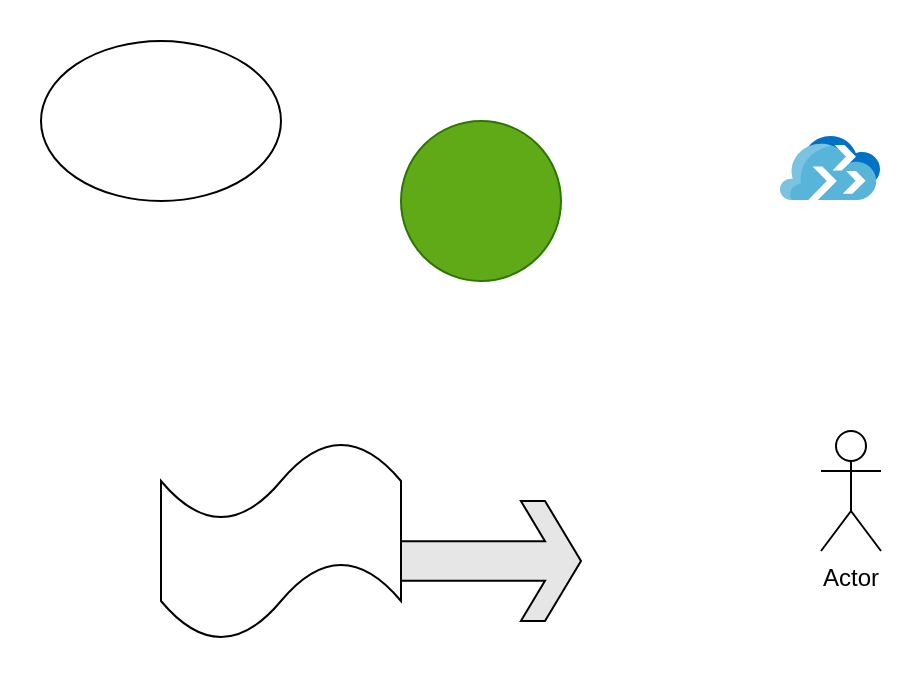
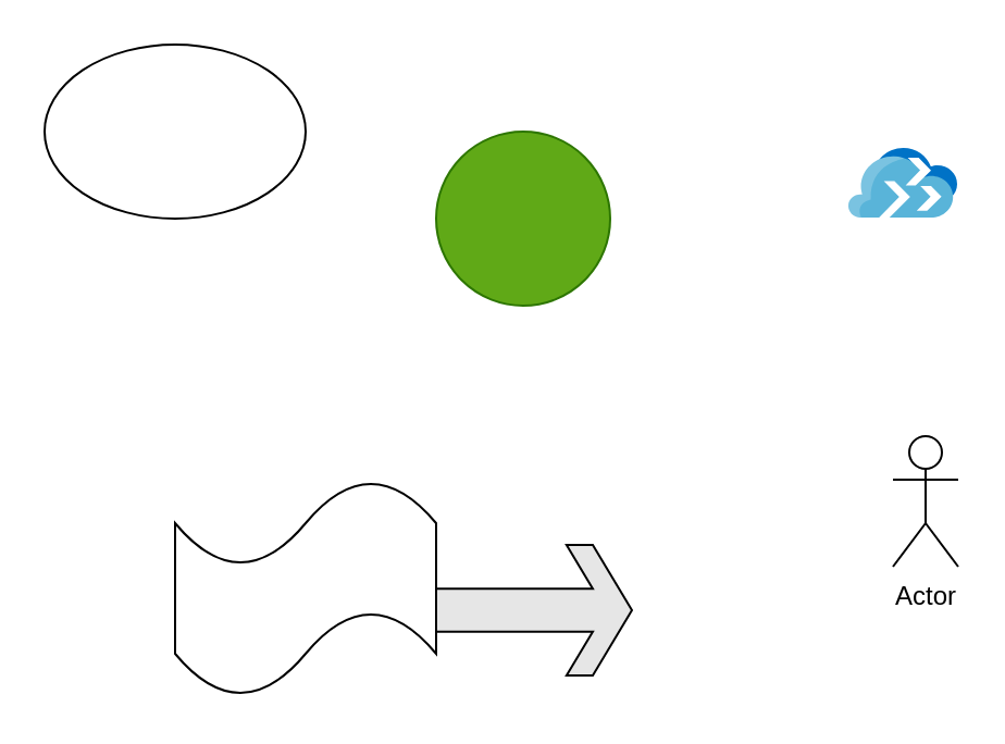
- <mxCell id="6" value="Actor" style="shape=umlActor;verticalLabelPosition=bottom;verticalAlign=top;html=1;outlineConnect=0;" vertex="1" parent="1"><mxGeometry x="410" y="215" width="30" height="60" as="geometry" /></mxCell>
+ <mxCell id="6" value="Actor" style="shape=umlActor;verticalLabelPosition=bottom;verticalAlign=top;html=1;outlineConnect=0;" vertex="1" parent="1"><mxGeometry x="410" y="200" width="30" height="60" as="geometry" /></mxCell>
